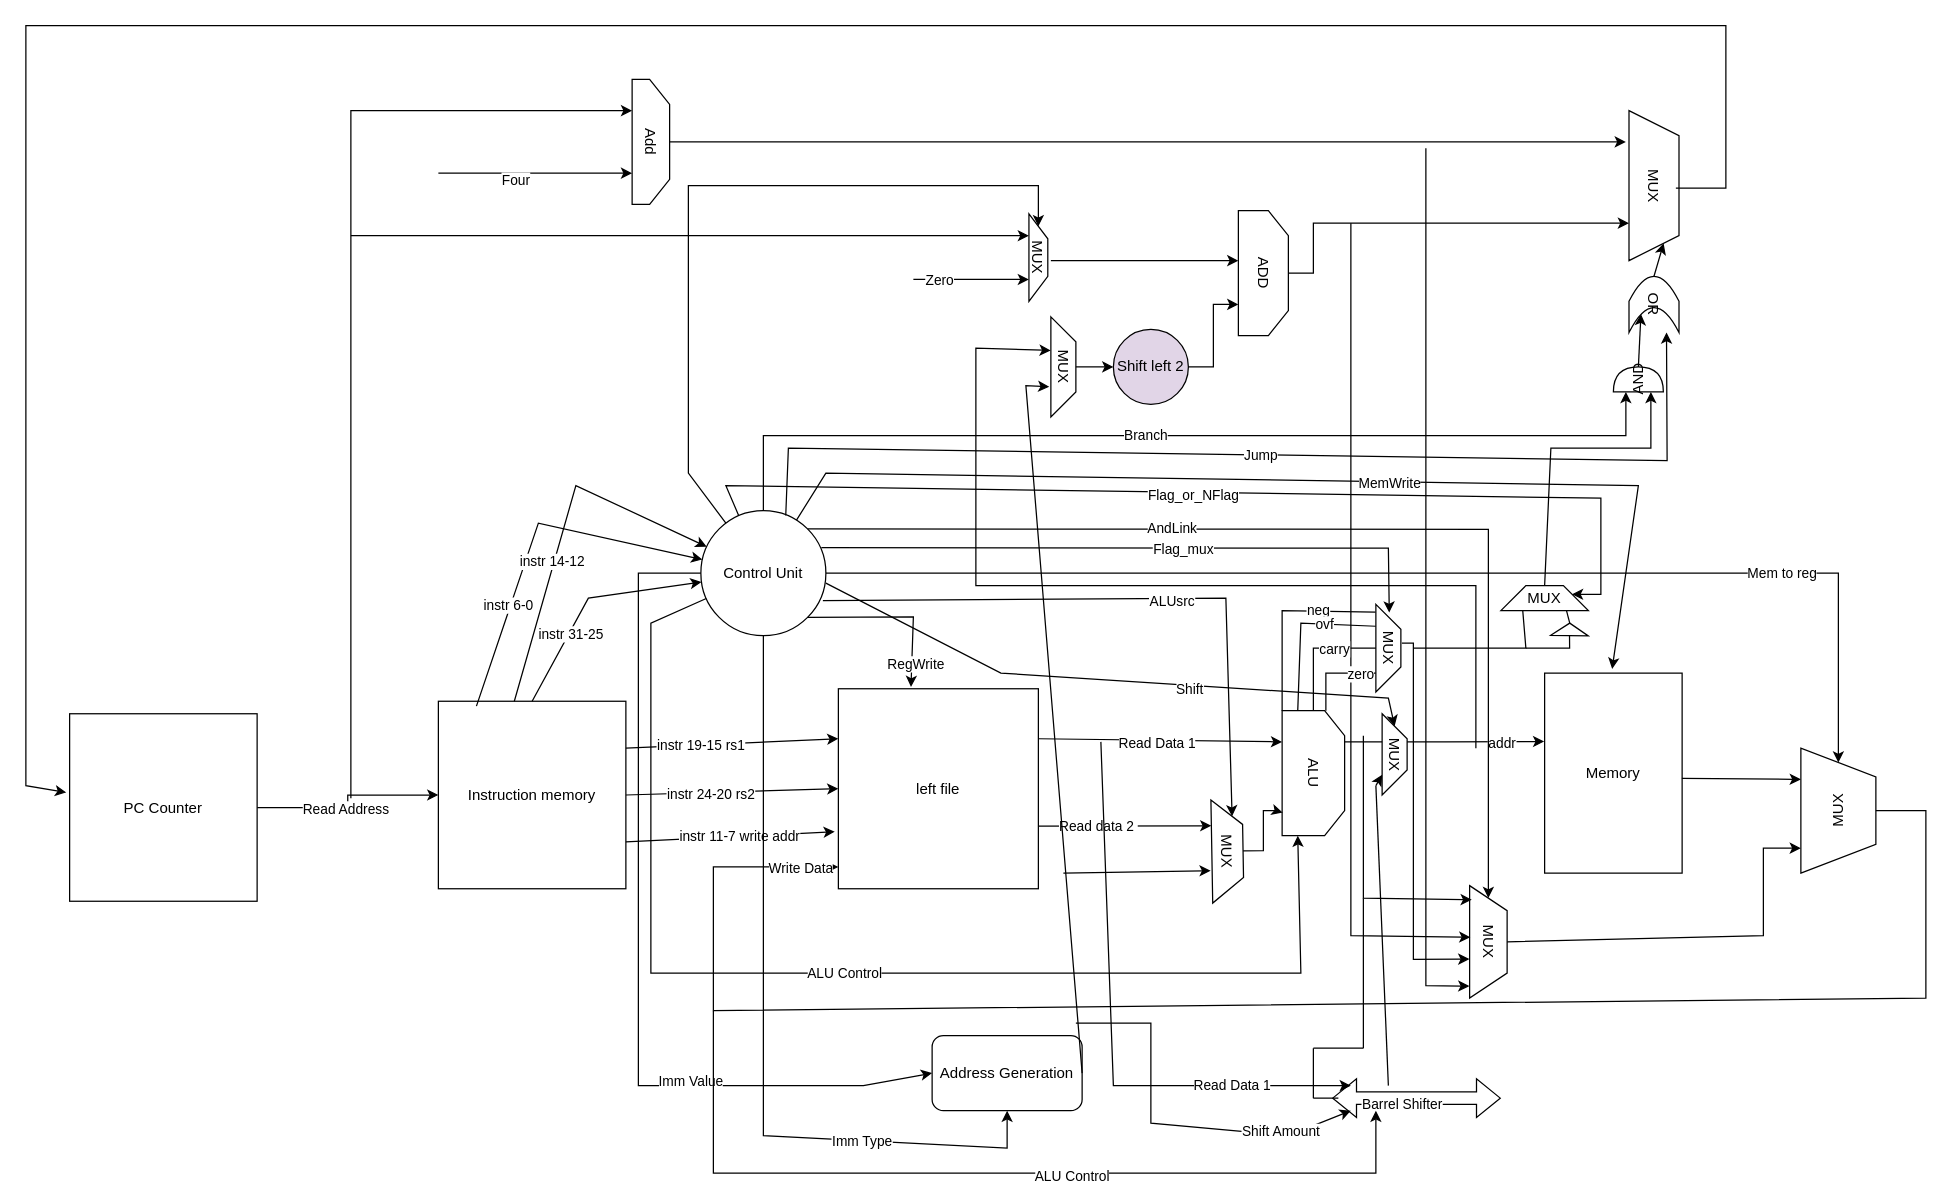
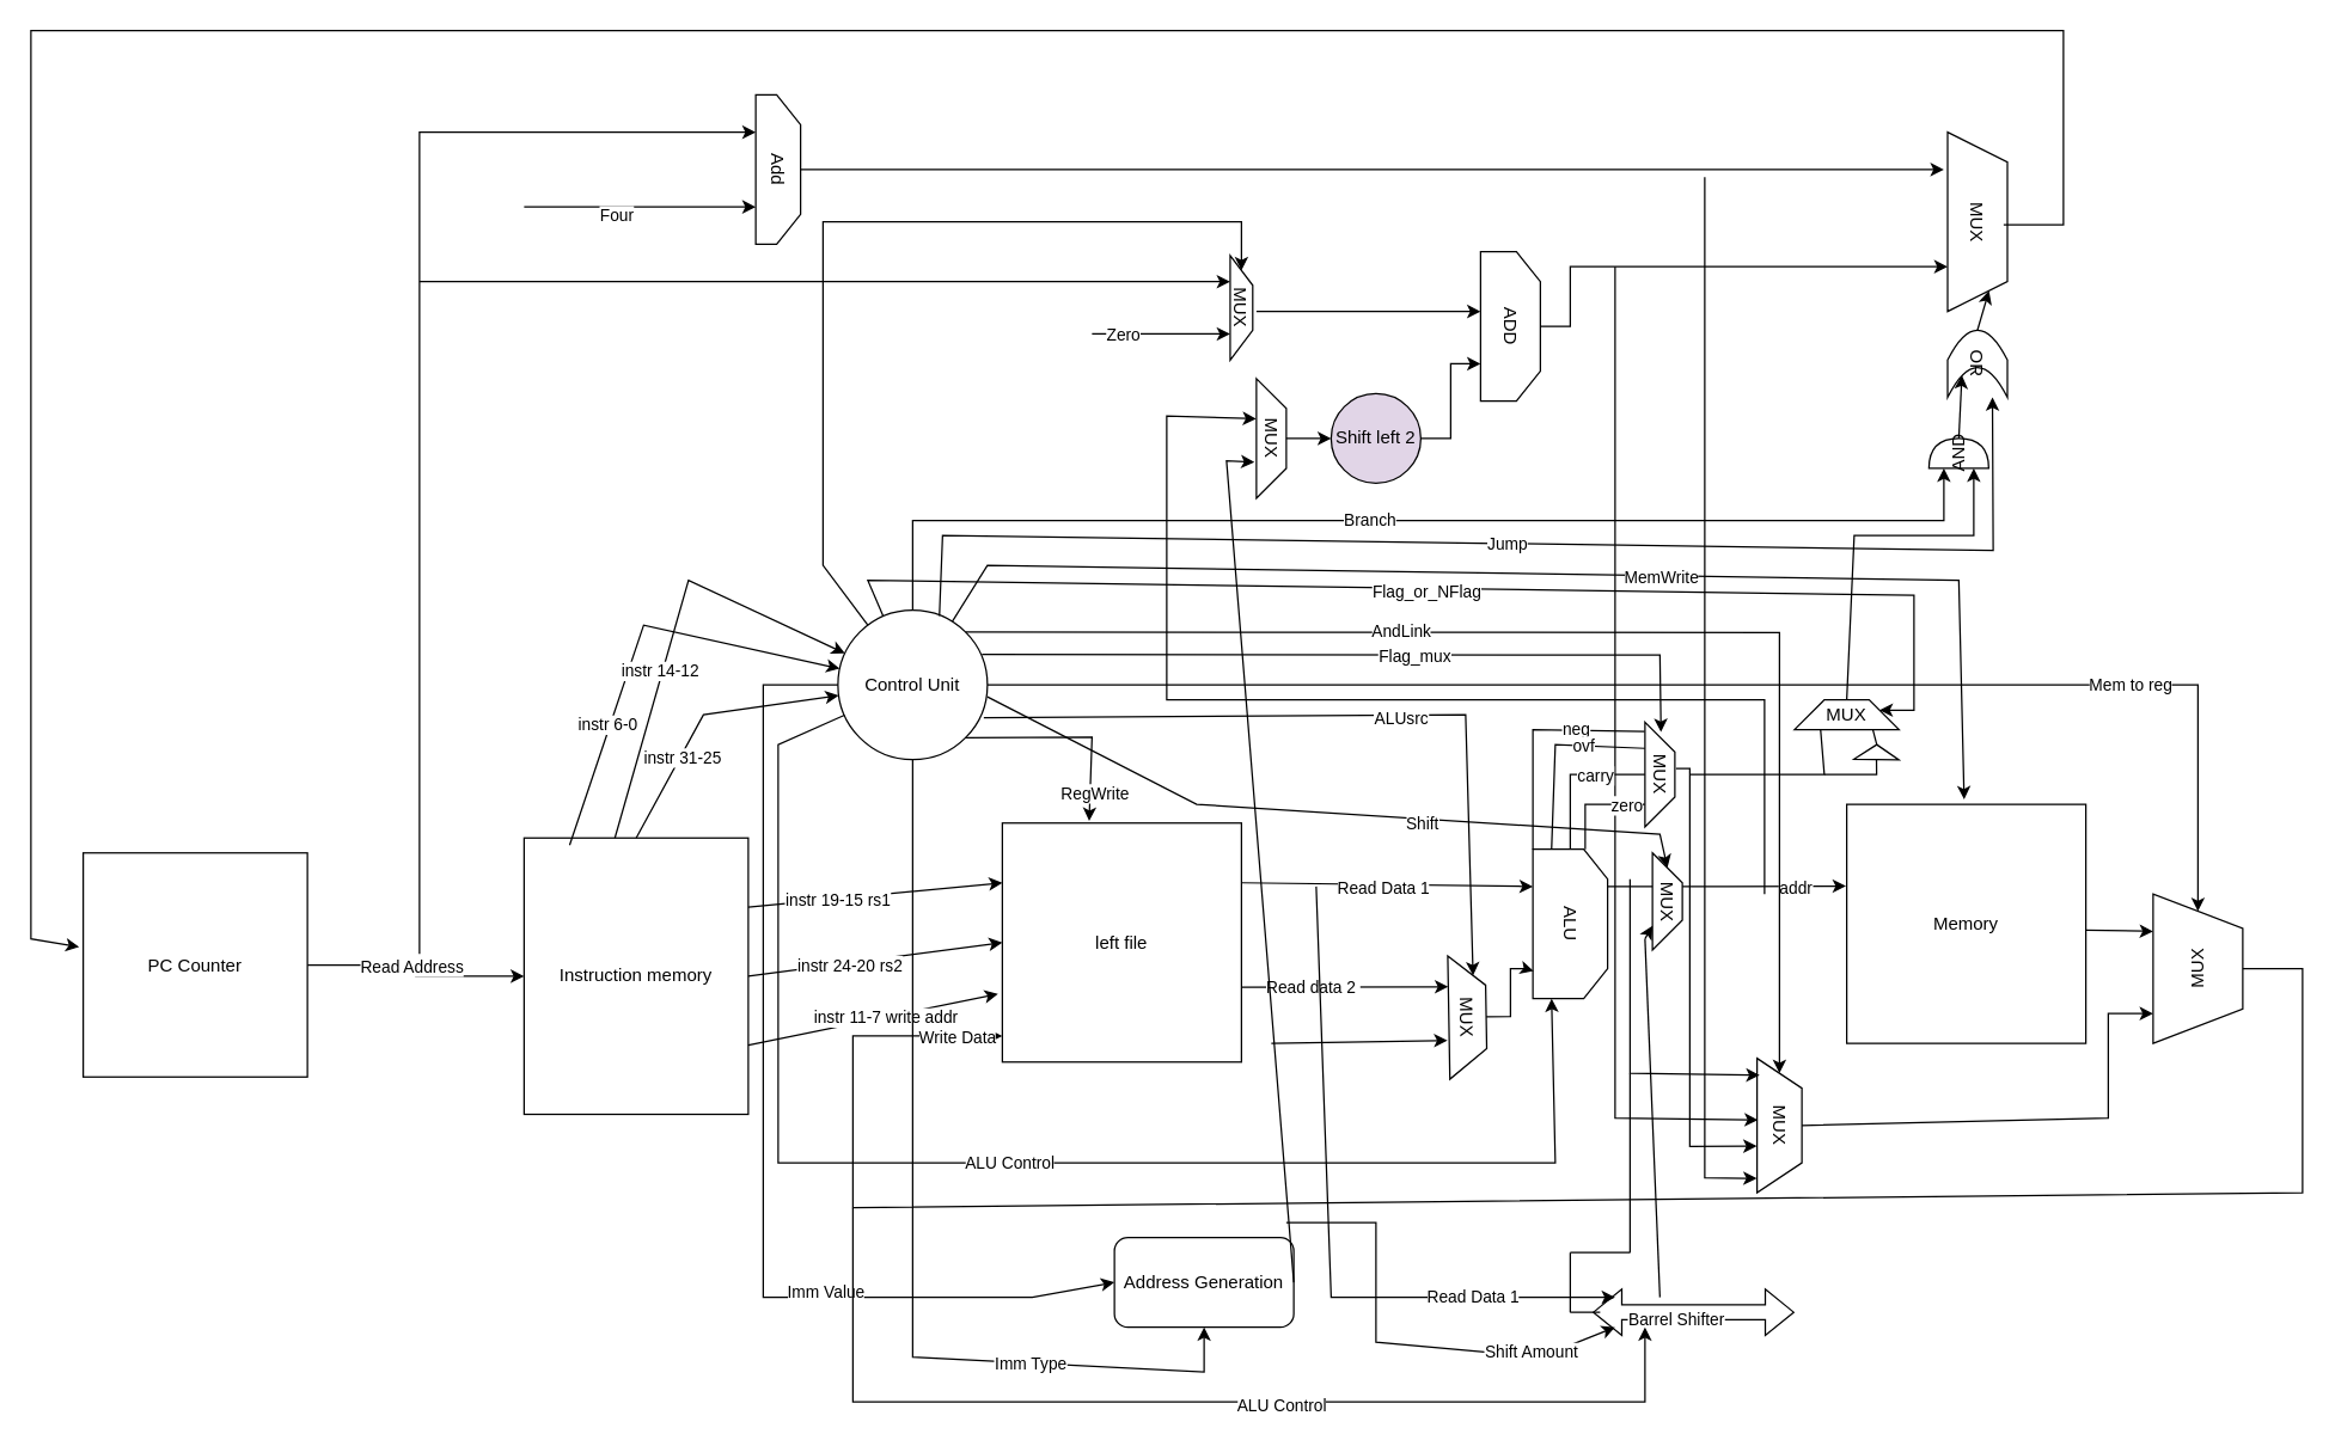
- <mxCell id="6" value="Memory" style="whiteSpace=wrap;html=1;aspect=fixed;" parent="1" vertex="1"><mxGeometry x="1235" y="538" width="110" height="160" as="geometry" /></mxCell>
+ <mxCell id="6" value="Memory" style="whiteSpace=wrap;html=1;aspect=fixed;" parent="1" vertex="1"><mxGeometry x="1235" y="538" width="160" height="160" as="geometry" /></mxCell>
- <mxCell id="15" value="Instruction memory" style="whiteSpace=wrap;html=1;aspect=fixed;" parent="1" vertex="1"><mxGeometry x="350" y="560.5" width="150" height="150" as="geometry" /></mxCell>
+ <mxCell id="15" value="Instruction memory" style="whiteSpace=wrap;html=1;aspect=fixed;" parent="1" vertex="1"><mxGeometry x="350" y="560.5" width="150" height="185" as="geometry" /></mxCell>
